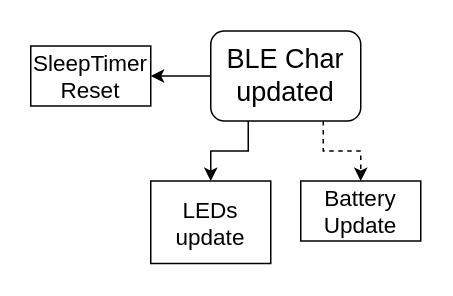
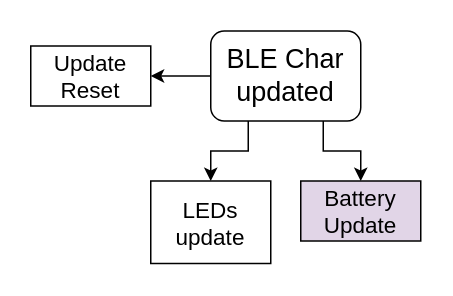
- <mxCell id="8" value="&lt;font&gt;&lt;span style=&quot;font-size: 15px&quot;&gt;SleepTimer Reset&lt;/span&gt;&lt;br&gt;&lt;/font&gt;" style="rounded=0;whiteSpace=wrap;html=1;fontSize=10;" vertex="1" parent="1"><mxGeometry x="20" y="30" width="80" height="40" as="geometry" /></mxCell>
+ <mxCell id="8" value="&lt;font&gt;&lt;span style=&quot;font-size: 15px&quot;&gt;Update Reset&lt;/span&gt;&lt;br&gt;&lt;/font&gt;" style="rounded=0;whiteSpace=wrap;html=1;fontSize=10;" vertex="1" parent="1"><mxGeometry x="20" y="30" width="80" height="40" as="geometry" /></mxCell>
- <mxCell id="3" style="edgeStyle=orthogonalEdgeStyle;rounded=0;orthogonalLoop=1;jettySize=auto;html=1;exitX=0.75;exitY=1;exitDx=0;exitDy=0;entryX=0.5;entryY=0;entryDx=0;entryDy=0;dashed=1;" edge="1" parent="1" source="5" target="7"><mxGeometry relative="1" as="geometry" /></mxCell>
+ <mxCell id="3" style="edgeStyle=orthogonalEdgeStyle;rounded=0;orthogonalLoop=1;jettySize=auto;html=1;exitX=0.75;exitY=1;exitDx=0;exitDy=0;entryX=0.5;entryY=0;entryDx=0;entryDy=0;" edge="1" parent="1" source="5" target="7"><mxGeometry relative="1" as="geometry" /></mxCell>
- <mxCell id="7" value="&lt;font style=&quot;font-size: 15px&quot;&gt;Battery Update&lt;/font&gt;" style="rounded=0;whiteSpace=wrap;html=1;fontSize=10;" vertex="1" parent="1"><mxGeometry x="200" y="120" width="80" height="40" as="geometry" /></mxCell>
+ <mxCell id="7" value="&lt;font style=&quot;font-size: 15px&quot;&gt;Battery Update&lt;/font&gt;" style="rounded=0;whiteSpace=wrap;html=1;fontSize=10;fillColor=#e1d5e7;" vertex="1" parent="1"><mxGeometry x="200" y="120" width="80" height="40" as="geometry" /></mxCell>
